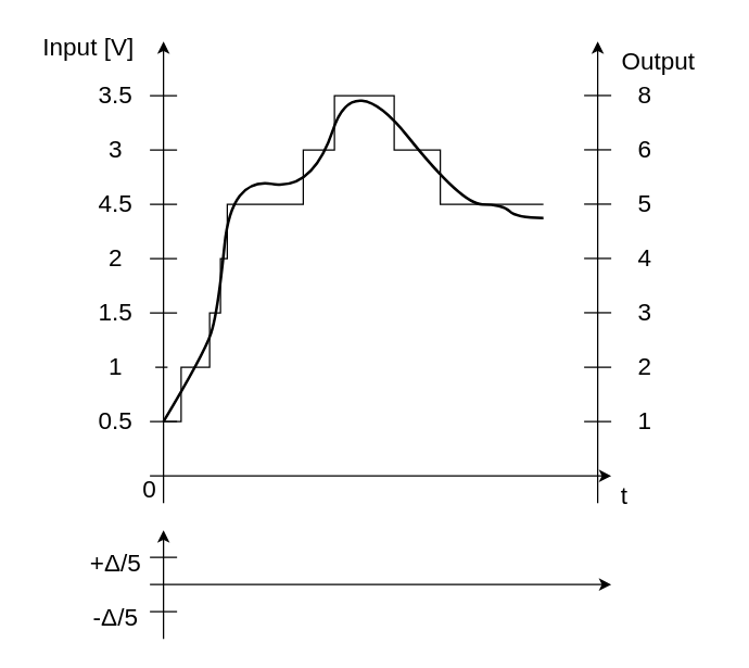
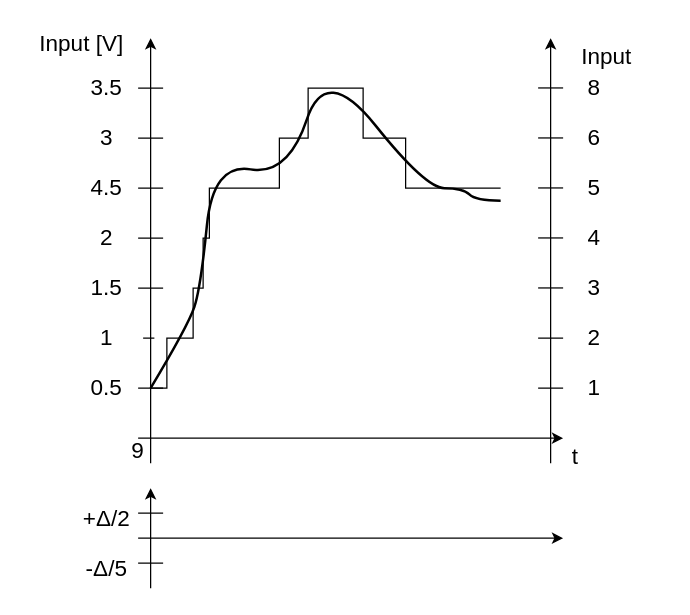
- <mxCell id="24" value="Output" style="text;html=1;strokeColor=none;fillColor=none;align=center;verticalAlign=middle;whiteSpace=wrap;rounded=0;fontSize=18;" vertex="1" parent="1"><mxGeometry x="440" y="30" width="90" height="30" as="geometry" /></mxCell>
+ <mxCell id="24" value="Input" style="text;html=1;strokeColor=none;fillColor=none;align=center;verticalAlign=middle;whiteSpace=wrap;rounded=0;fontSize=18;" vertex="1" parent="1"><mxGeometry x="440" y="30" width="90" height="30" as="geometry" /></mxCell>
- <mxCell id="9" value="0" style="text;html=1;strokeColor=none;fillColor=none;align=center;verticalAlign=middle;whiteSpace=wrap;rounded=0;fontSize=18;" parent="1" vertex="1"><mxGeometry x="100" y="350" width="20" height="20" as="geometry" /></mxCell>
+ <mxCell id="9" value="9" style="text;html=1;strokeColor=none;fillColor=none;align=center;verticalAlign=middle;whiteSpace=wrap;rounded=0;fontSize=18;" parent="1" vertex="1"><mxGeometry x="100" y="350" width="20" height="20" as="geometry" /></mxCell>
- <mxCell id="41" value="&lt;span lang=&quot;el&quot; class=&quot;lang-el&quot;&gt;+&lt;/span&gt;Δ/5" style="text;html=1;strokeColor=none;fillColor=none;align=center;verticalAlign=middle;whiteSpace=wrap;rounded=0;fontSize=18;" vertex="1" parent="1"><mxGeometry x="65" y="400" width="40" height="30" as="geometry" /></mxCell>
+ <mxCell id="41" value="&lt;span lang=&quot;el&quot; class=&quot;lang-el&quot;&gt;+&lt;/span&gt;Δ/2" style="text;html=1;strokeColor=none;fillColor=none;align=center;verticalAlign=middle;whiteSpace=wrap;rounded=0;fontSize=18;" vertex="1" parent="1"><mxGeometry x="65" y="400" width="40" height="30" as="geometry" /></mxCell>
